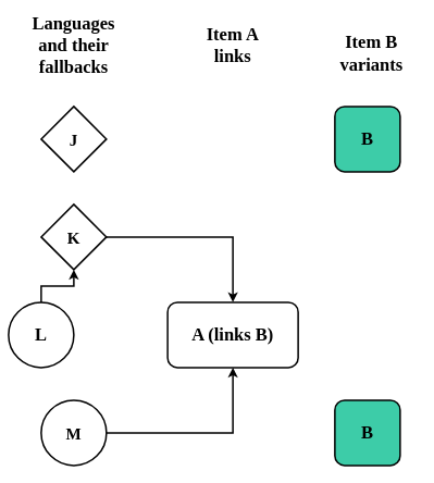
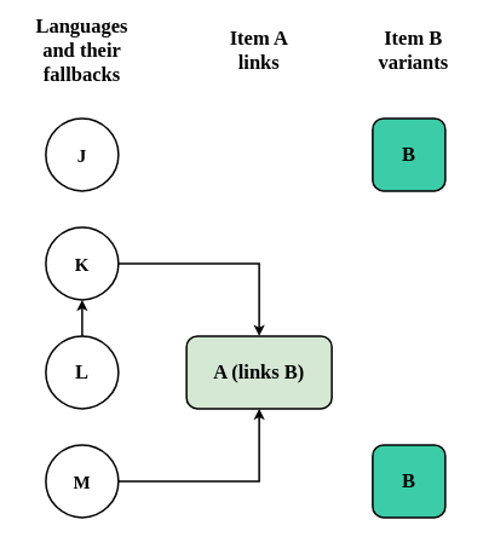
- <mxCell id="5" value="Item B variants" style="text;html=1;strokeColor=none;fillColor=none;align=center;verticalAlign=middle;whiteSpace=wrap;rounded=0;fontFamily=Work Sans;fontStyle=1;fontSize=22;" vertex="1" parent="1"><mxGeometry x="400" y="30" width="110" height="70" as="geometry" /></mxCell>
+ <mxCell id="5" value="Item B variants" style="text;html=1;strokeColor=none;fillColor=none;align=center;verticalAlign=middle;whiteSpace=wrap;rounded=0;fontFamily=Work Sans;fontStyle=1;fontSize=22;" vertex="1" parent="1"><mxGeometry x="400" y="20" width="110" height="70" as="geometry" /></mxCell>
- <mxCell id="2" value="&lt;font style=&quot;font-size: 20px;&quot;&gt;J&lt;/font&gt;" style="rhombus;whiteSpace=wrap;html=1;aspect=fixed;fontFamily=Work Sans;fontStyle=1;fontSize=20;strokeWidth=2;shadow=0;" vertex="1" parent="1"><mxGeometry x="50" y="130" width="80" height="80" as="geometry" /></mxCell>
+ <mxCell id="2" value="&lt;font style=&quot;font-size: 20px;&quot;&gt;J&lt;/font&gt;" style="ellipse;whiteSpace=wrap;html=1;aspect=fixed;fontFamily=Work Sans;fontStyle=1;fontSize=20;strokeWidth=2;shadow=0;" vertex="1" parent="1"><mxGeometry x="50" y="130" width="80" height="80" as="geometry" /></mxCell>
- <mxCell id="7" value="K" style="rhombus;whiteSpace=wrap;html=1;aspect=fixed;fontFamily=Work Sans;fontStyle=1;fontSize=20;strokeWidth=2;shadow=0;" vertex="1" parent="1"><mxGeometry x="50" y="250" width="80" height="80" as="geometry" /></mxCell>
+ <mxCell id="7" value="K" style="ellipse;whiteSpace=wrap;html=1;aspect=fixed;fontFamily=Work Sans;fontStyle=1;fontSize=20;strokeWidth=2;shadow=0;" vertex="1" parent="1"><mxGeometry x="50" y="250" width="80" height="80" as="geometry" /></mxCell>
- <mxCell id="9" value="&lt;font style=&quot;font-size: 22px;&quot;&gt;L&lt;/font&gt;" style="ellipse;whiteSpace=wrap;html=1;aspect=fixed;fontFamily=Work Sans;fontStyle=1;fontSize=22;strokeWidth=2;shadow=0;" vertex="1" parent="1"><mxGeometry x="10" y="370" width="80" height="80" as="geometry" /></mxCell>
+ <mxCell id="9" value="&lt;font style=&quot;font-size: 22px;&quot;&gt;L&lt;/font&gt;" style="ellipse;whiteSpace=wrap;html=1;aspect=fixed;fontFamily=Work Sans;fontStyle=1;fontSize=22;strokeWidth=2;shadow=0;" vertex="1" parent="1"><mxGeometry x="50" y="370" width="80" height="80" as="geometry" /></mxCell>
- <mxCell id="12" value="A (links B)" style="rounded=1;whiteSpace=wrap;html=1;shadow=0;strokeWidth=2;fontFamily=Work Sans;fontSize=22;fontStyle=1" vertex="1" parent="1"><mxGeometry x="205" y="370" width="160" height="80" as="geometry" /></mxCell>
+ <mxCell id="12" value="A (links B)" style="rounded=1;whiteSpace=wrap;html=1;shadow=0;strokeWidth=2;fontFamily=Work Sans;fontSize=22;fontStyle=1;fillColor=#d5e8d4;" vertex="1" parent="1"><mxGeometry x="205" y="370" width="160" height="80" as="geometry" /></mxCell>
